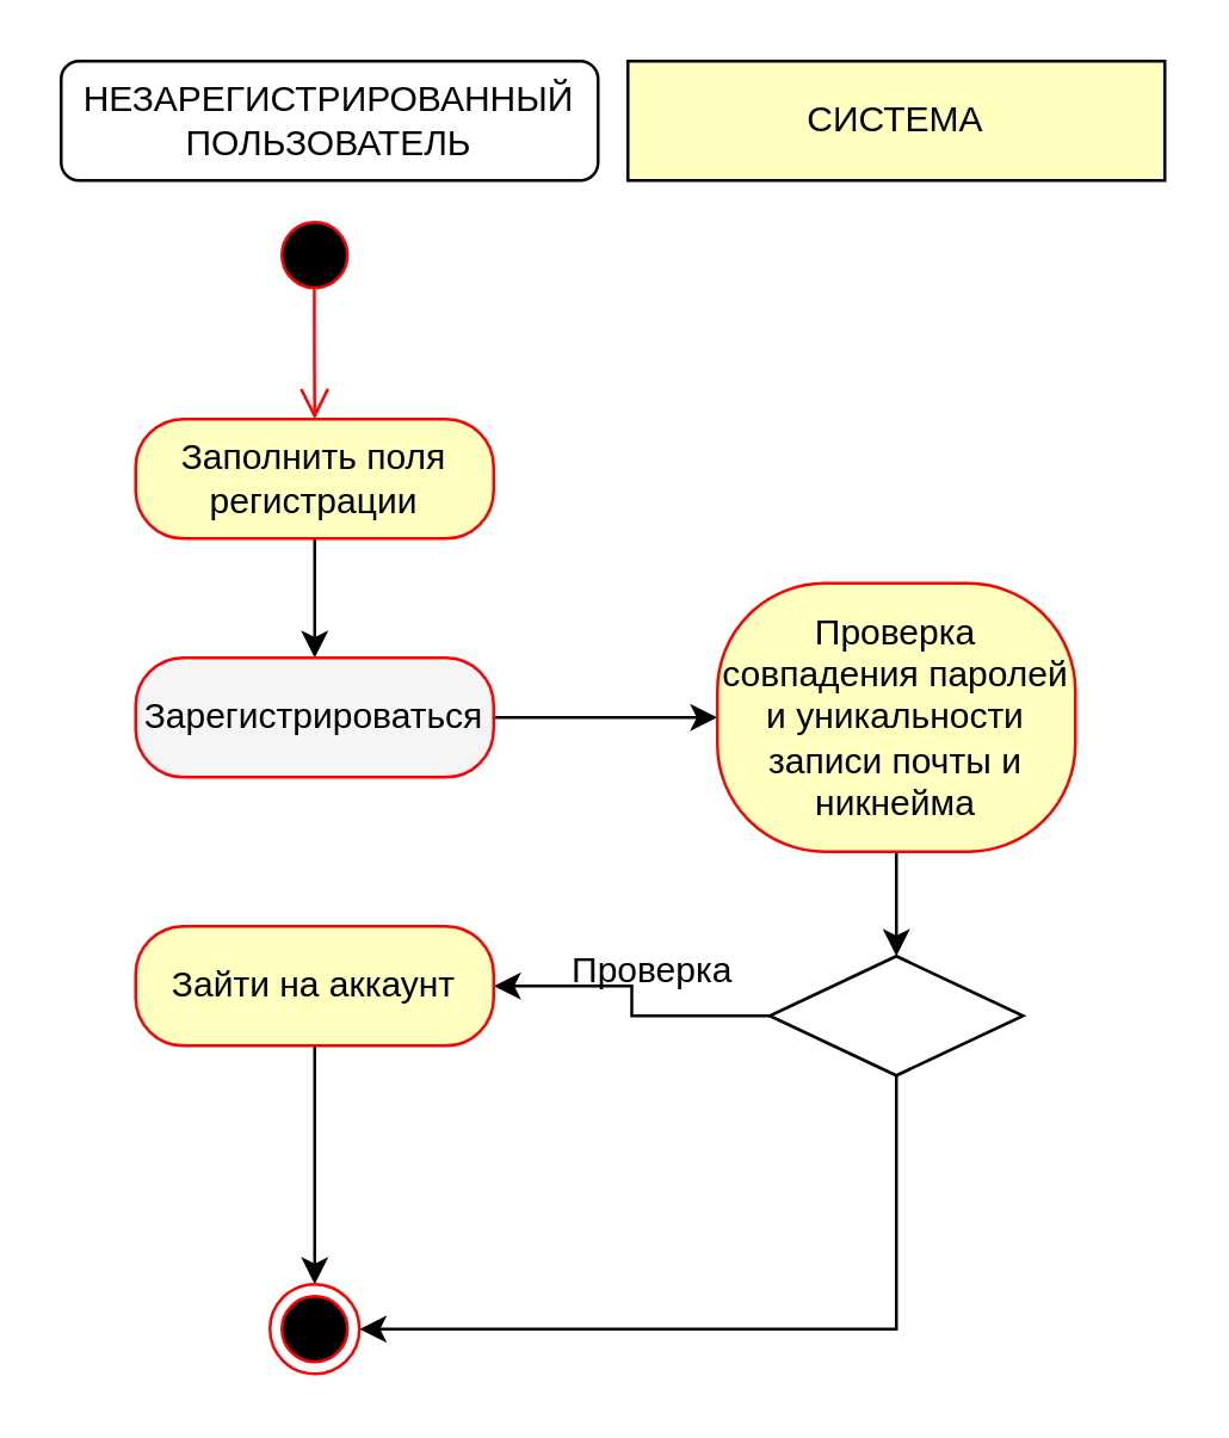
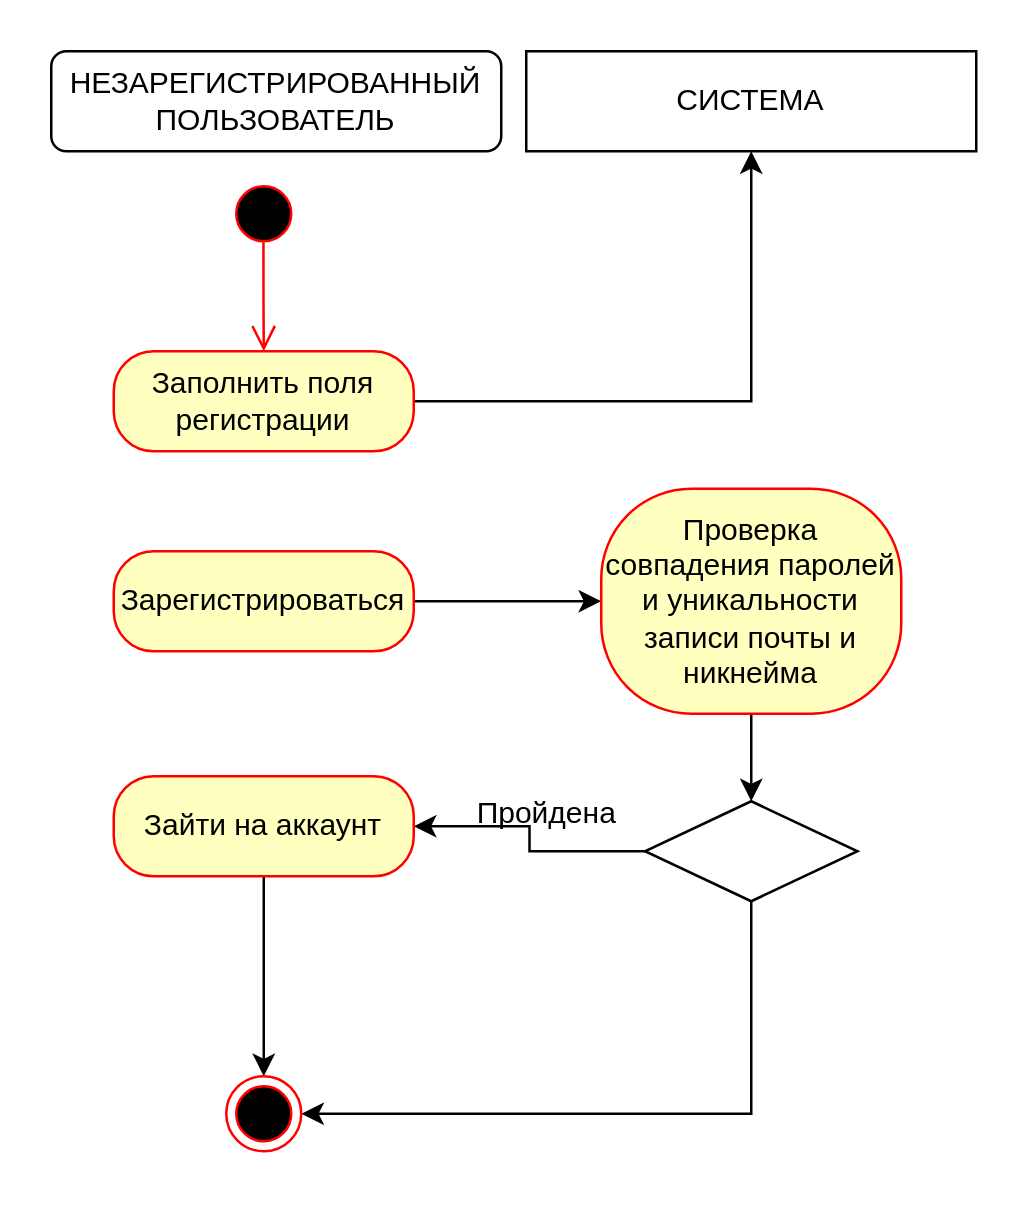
- <mxCell id="3" value="СИСТЕМА" style="rounded=0;whiteSpace=wrap;html=1;fillColor=#ffffc0;" vertex="1" parent="1"><mxGeometry x="210" y="20" width="180" height="40" as="geometry" /></mxCell>
+ <mxCell id="3" value="СИСТЕМА" style="rounded=0;whiteSpace=wrap;html=1;" vertex="1" parent="1"><mxGeometry x="210" y="20" width="180" height="40" as="geometry" /></mxCell>
- <mxCell id="6" style="edgeStyle=orthogonalEdgeStyle;rounded=0;orthogonalLoop=1;jettySize=auto;html=1;entryX=0.5;entryY=0;entryDx=0;entryDy=0;" edge="1" parent="1" source="7" target="9"><mxGeometry relative="1" as="geometry" /></mxCell>
+ <mxCell id="6" style="edgeStyle=orthogonalEdgeStyle;rounded=0;orthogonalLoop=1;jettySize=auto;html=1;" edge="1" parent="1" source="7" target="3"><mxGeometry relative="1" as="geometry" /></mxCell>
- <mxCell id="9" value="Зарегистрироваться" style="rounded=1;whiteSpace=wrap;html=1;arcSize=40;fontColor=#000000;fillColor=#f5f5f5;strokeColor=#ff0000;" vertex="1" parent="1"><mxGeometry x="45" y="220" width="120" height="40" as="geometry" /></mxCell>
+ <mxCell id="9" value="Зарегистрироваться" style="rounded=1;whiteSpace=wrap;html=1;arcSize=40;fontColor=#000000;fillColor=#ffffc0;strokeColor=#ff0000;" vertex="1" parent="1"><mxGeometry x="45" y="220" width="120" height="40" as="geometry" /></mxCell>
- <mxCell id="18" value="Проверка" style="text;html=1;align=center;verticalAlign=middle;resizable=0;points=[];autosize=1;strokeColor=none;fillColor=none;" vertex="1" parent="1"><mxGeometry x="177.5" y="310" width="80" height="30" as="geometry" /></mxCell>
+ <mxCell id="18" value="Пройдена" style="text;html=1;align=center;verticalAlign=middle;resizable=0;points=[];autosize=1;strokeColor=none;fillColor=none;" vertex="1" parent="1"><mxGeometry x="177.5" y="310" width="80" height="30" as="geometry" /></mxCell>
